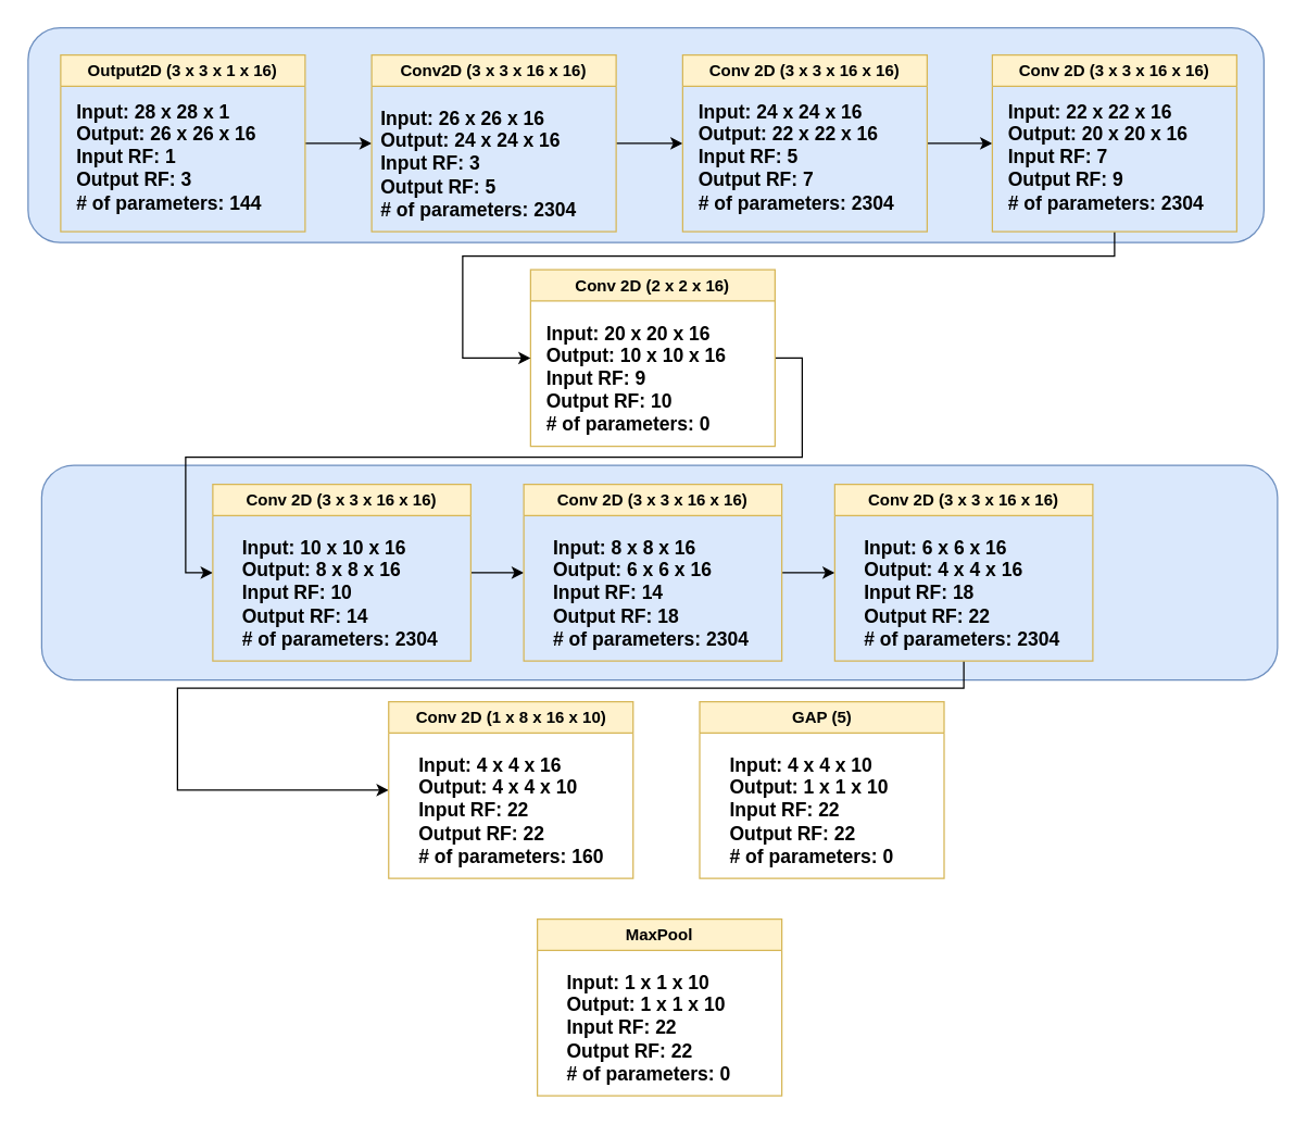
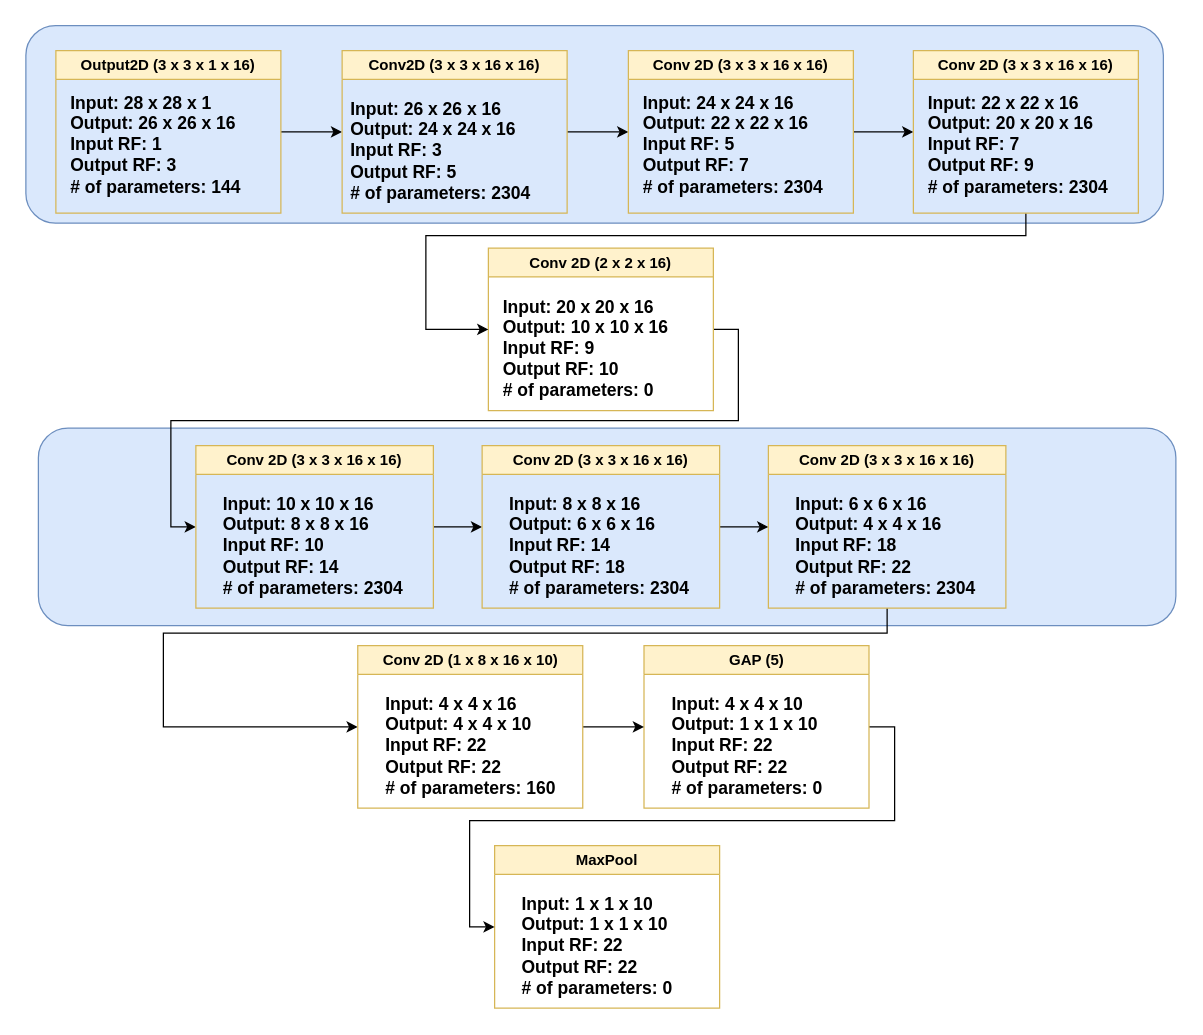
+ <mxCell id="33" value="" style="edgeStyle=orthogonalEdgeStyle;rounded=0;orthogonalLoop=1;jettySize=auto;html=1;entryX=0;entryY=0.5;entryDx=0;entryDy=0;" edge="1" parent="1" source="34" target="22"><mxGeometry relative="1" as="geometry" /></mxCell>
+ <mxCell id="21" style="edgeStyle=orthogonalEdgeStyle;rounded=0;orthogonalLoop=1;jettySize=auto;html=1;exitX=1;exitY=0.5;exitDx=0;exitDy=0;entryX=0;entryY=0.5;entryDx=0;entryDy=0;" edge="1" parent="1" source="22" target="19"><mxGeometry relative="1" as="geometry"><Array as="points"><mxPoint x="715" y="581" /><mxPoint x="715" y="656" /><mxPoint x="375" y="656" /><mxPoint x="375" y="741" /></Array></mxGeometry></mxCell>
